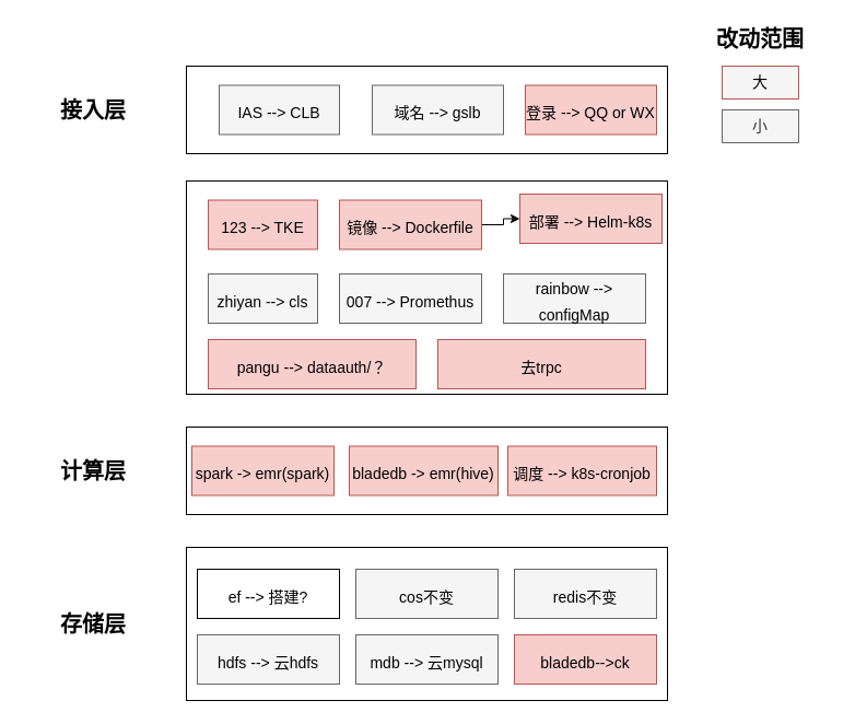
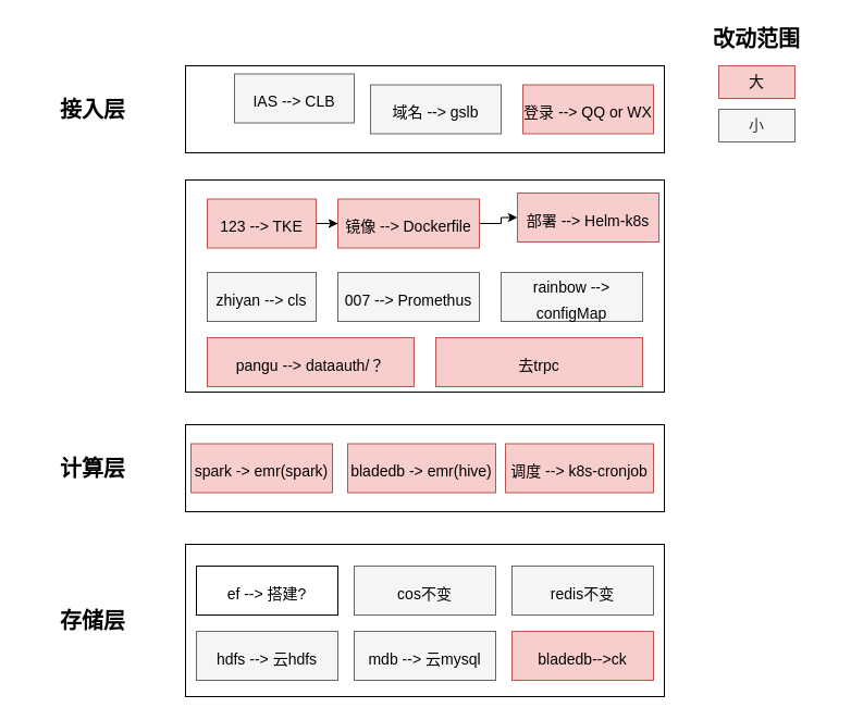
- <mxCell id="29" value="大" style="rounded=0;whiteSpace=wrap;html=1;fontSize=14;fillColor=#f5f5f5;strokeColor=#b85450;" parent="1" vertex="1"><mxGeometry x="660" y="60" width="70" height="30" as="geometry" /></mxCell>
+ <mxCell id="29" value="大" style="rounded=0;whiteSpace=wrap;html=1;fontSize=14;fillColor=#f8cecc;strokeColor=#b85450;" parent="1" vertex="1"><mxGeometry x="660" y="60" width="70" height="30" as="geometry" /></mxCell>
- <mxCell id="4" value="&lt;font style=&quot;font-size: 14px;&quot; color=&quot;#000000&quot;&gt;IAS --&amp;gt; CLB&lt;/font&gt;" style="rounded=0;whiteSpace=wrap;html=1;fontSize=20;fontColor=#333333;fillColor=#f5f5f5;strokeColor=#666666;" parent="1" vertex="1"><mxGeometry x="200" y="77.5" width="110" height="45" as="geometry" /></mxCell>
+ <mxCell id="4" value="&lt;font style=&quot;font-size: 14px;&quot; color=&quot;#000000&quot;&gt;IAS --&amp;gt; CLB&lt;/font&gt;" style="rounded=0;whiteSpace=wrap;html=1;fontSize=20;fontColor=#333333;fillColor=#f5f5f5;strokeColor=#666666;" parent="1" vertex="1"><mxGeometry x="215" y="67.5" width="110" height="45" as="geometry" /></mxCell>
+ <mxCell id="7" value="" style="edgeStyle=orthogonalEdgeStyle;rounded=0;orthogonalLoop=1;jettySize=auto;html=1;fontSize=14;fontColor=#000000;" parent="1" source="8" target="10" edge="1"><mxGeometry relative="1" as="geometry" /></mxCell>
